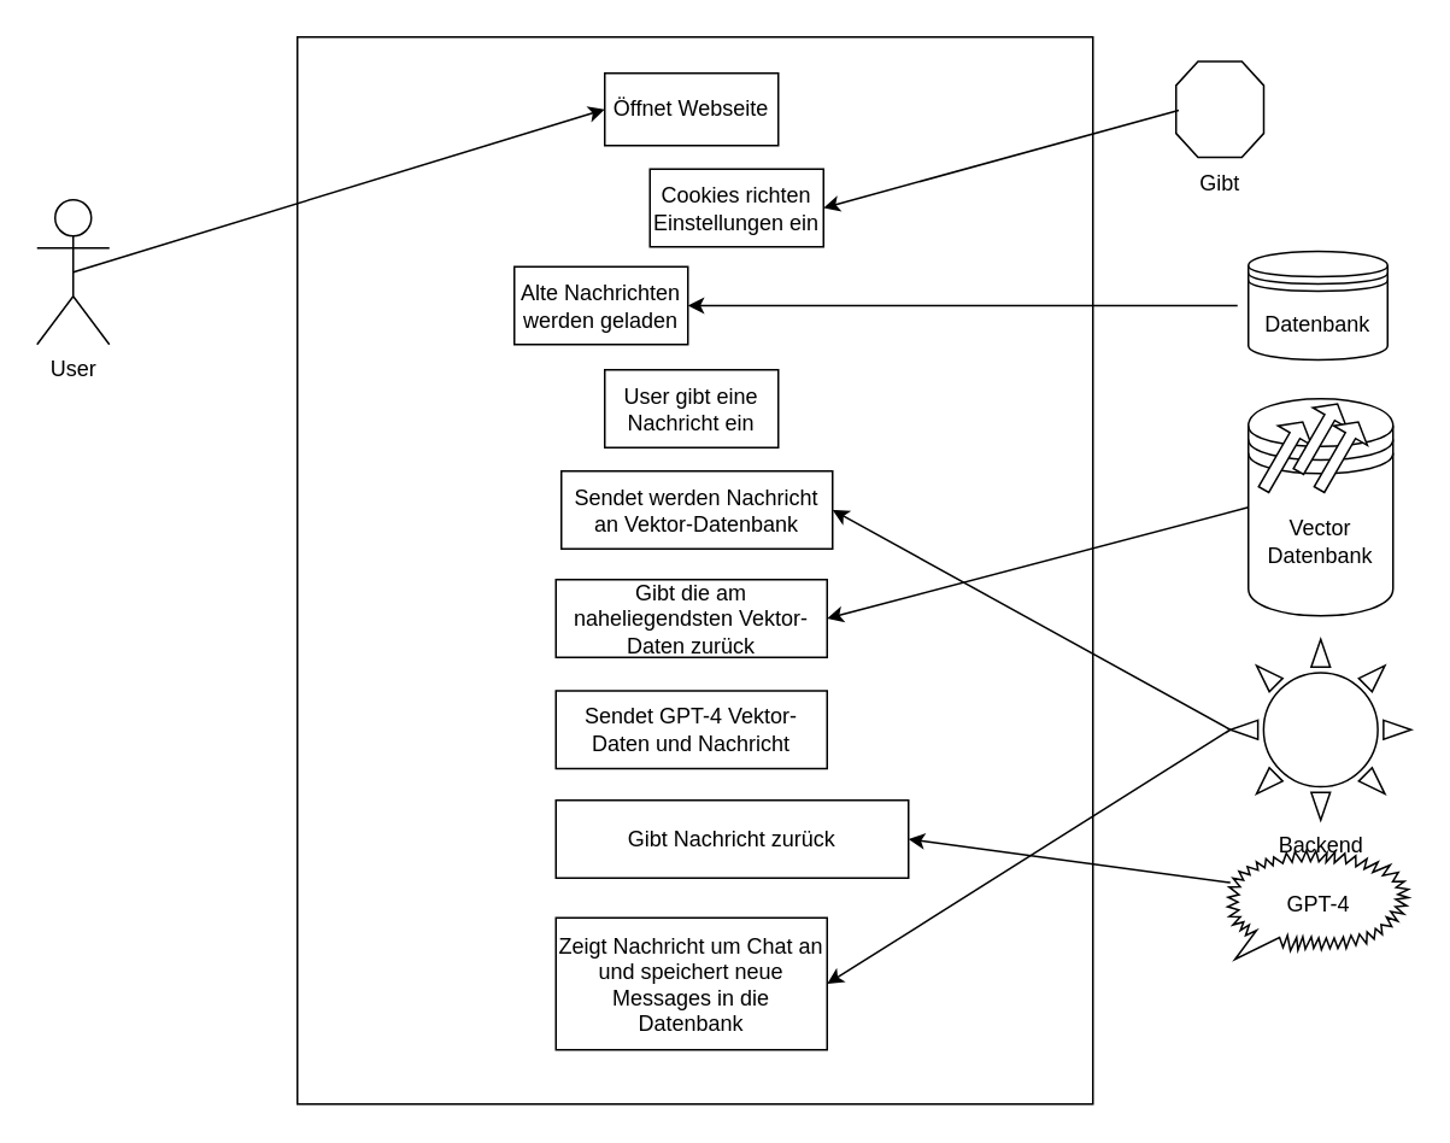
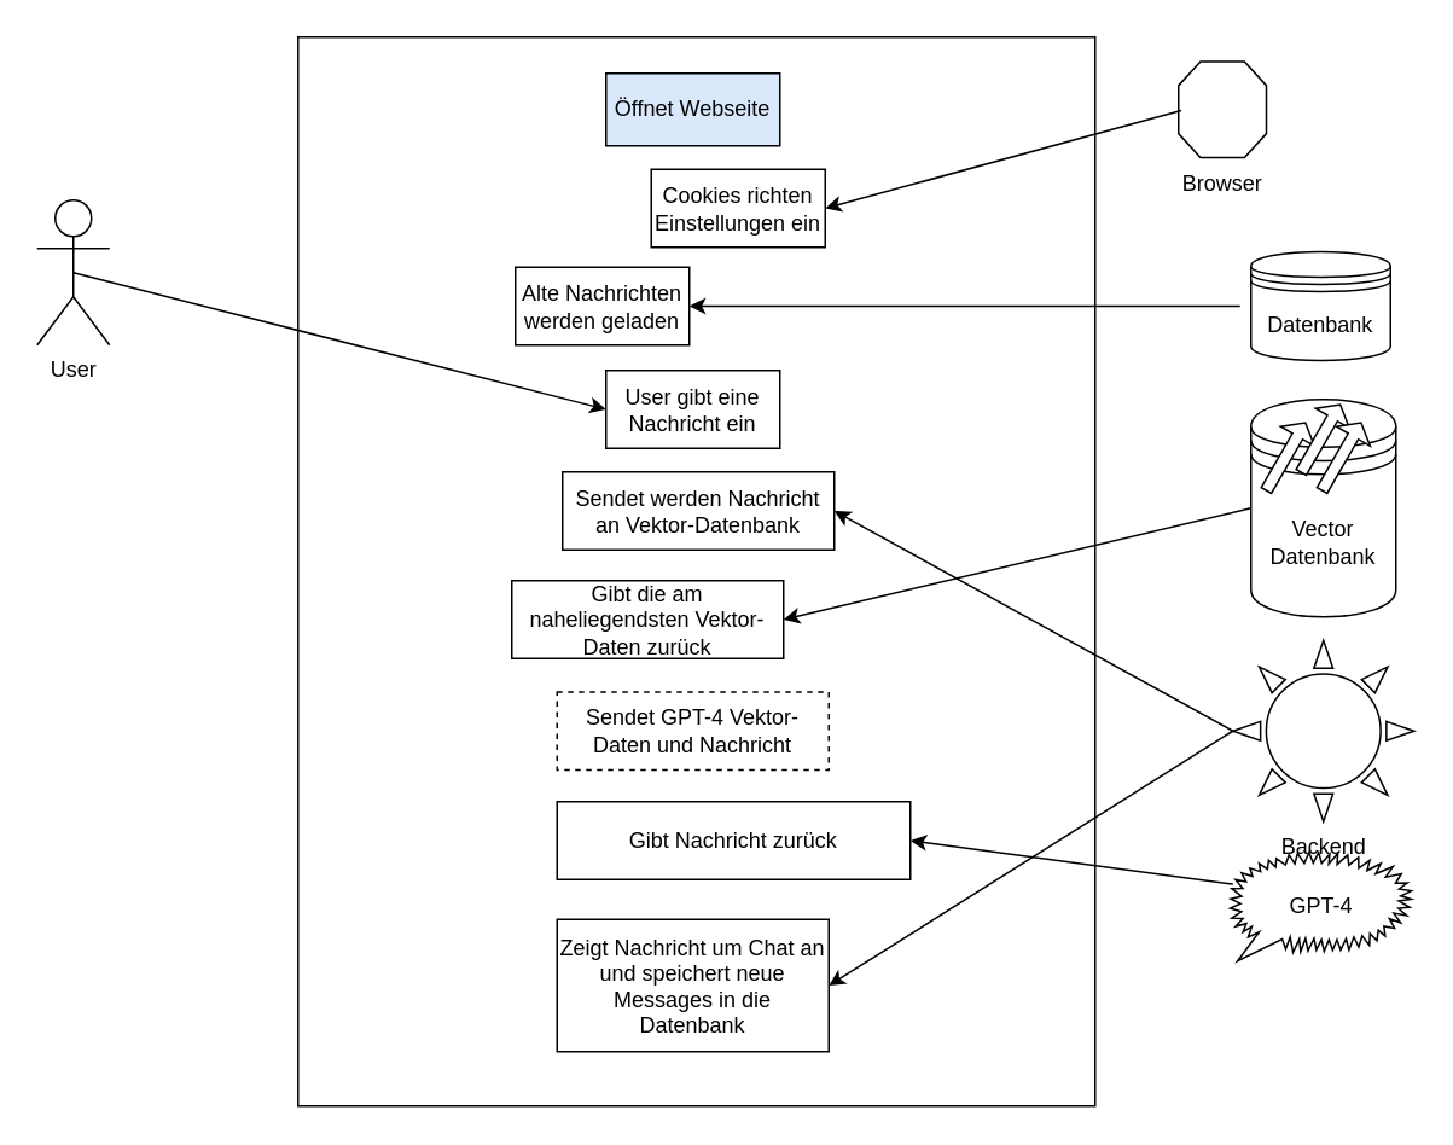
- <mxCell id="5" value="Öffnet Webseite" style="rounded=0;whiteSpace=wrap;html=1;" vertex="1" parent="1"><mxGeometry x="334" y="40" width="96" height="40" as="geometry" /></mxCell>
+ <mxCell id="5" value="Öffnet Webseite" style="rounded=0;whiteSpace=wrap;html=1;fillColor=#dae8fc;" vertex="1" parent="1"><mxGeometry x="334" y="40" width="96" height="40" as="geometry" /></mxCell>
- <mxCell id="10" value="Gibt" style="verticalLabelPosition=bottom;verticalAlign=top;html=1;shape=mxgraph.basic.polygon;polyCoords=[[0.25,0],[0.75,0],[1,0.25],[1,0.75],[0.75,1],[0.25,1],[0,0.75],[0,0.25]];polyline=0;" vertex="1" parent="1"><mxGeometry x="650" y="33.5" width="48.5" height="53" as="geometry" /></mxCell>
+ <mxCell id="10" value="Browser" style="verticalLabelPosition=bottom;verticalAlign=top;html=1;shape=mxgraph.basic.polygon;polyCoords=[[0.25,0],[0.75,0],[1,0.25],[1,0.75],[0.75,1],[0.25,1],[0,0.75],[0,0.25]];polyline=0;" vertex="1" parent="1"><mxGeometry x="650" y="33.5" width="48.5" height="53" as="geometry" /></mxCell>
- <mxCell id="4" value="" style="endArrow=classic;html=1;rounded=0;entryX=0;entryY=0.5;entryDx=0;entryDy=0;exitX=0.5;exitY=0.5;exitDx=0;exitDy=0;exitPerimeter=0;" edge="1" parent="1" source="3" target="5"><mxGeometry width="50" height="50" relative="1" as="geometry"><mxPoint x="70" y="90" as="sourcePoint" /><mxPoint x="161" y="140" as="targetPoint" /></mxGeometry></mxCell>
+ <mxCell id="13" value="" style="endArrow=classic;html=1;rounded=0;entryX=0;entryY=0.5;entryDx=0;entryDy=0;exitX=0.5;exitY=0.5;exitDx=0;exitDy=0;exitPerimeter=0;" edge="1" parent="1" source="3" target="9"><mxGeometry width="50" height="50" relative="1" as="geometry"><mxPoint x="91" y="110" as="sourcePoint" /><mxPoint x="344" y="70" as="targetPoint" /></mxGeometry></mxCell>
- <mxCell id="21" value="Gibt die am naheliegendsten Vektor-Daten zurück" style="rounded=0;whiteSpace=wrap;html=1;" vertex="1" parent="1"><mxGeometry x="307" y="320" width="150" height="43" as="geometry" /></mxCell>
+ <mxCell id="21" value="Gibt die am naheliegendsten Vektor-Daten zurück" style="rounded=0;whiteSpace=wrap;html=1;" vertex="1" parent="1"><mxGeometry x="282" y="320" width="150" height="43" as="geometry" /></mxCell>
- <mxCell id="23" value="Sendet GPT-4 Vektor-Daten und Nachricht" style="rounded=0;whiteSpace=wrap;html=1;" vertex="1" parent="1"><mxGeometry x="307" y="381.5" width="150" height="43" as="geometry" /></mxCell>
+ <mxCell id="23" value="Sendet GPT-4 Vektor-Daten und Nachricht" style="rounded=0;whiteSpace=wrap;html=1;dashed=1;" vertex="1" parent="1"><mxGeometry x="307" y="381.5" width="150" height="43" as="geometry" /></mxCell>
